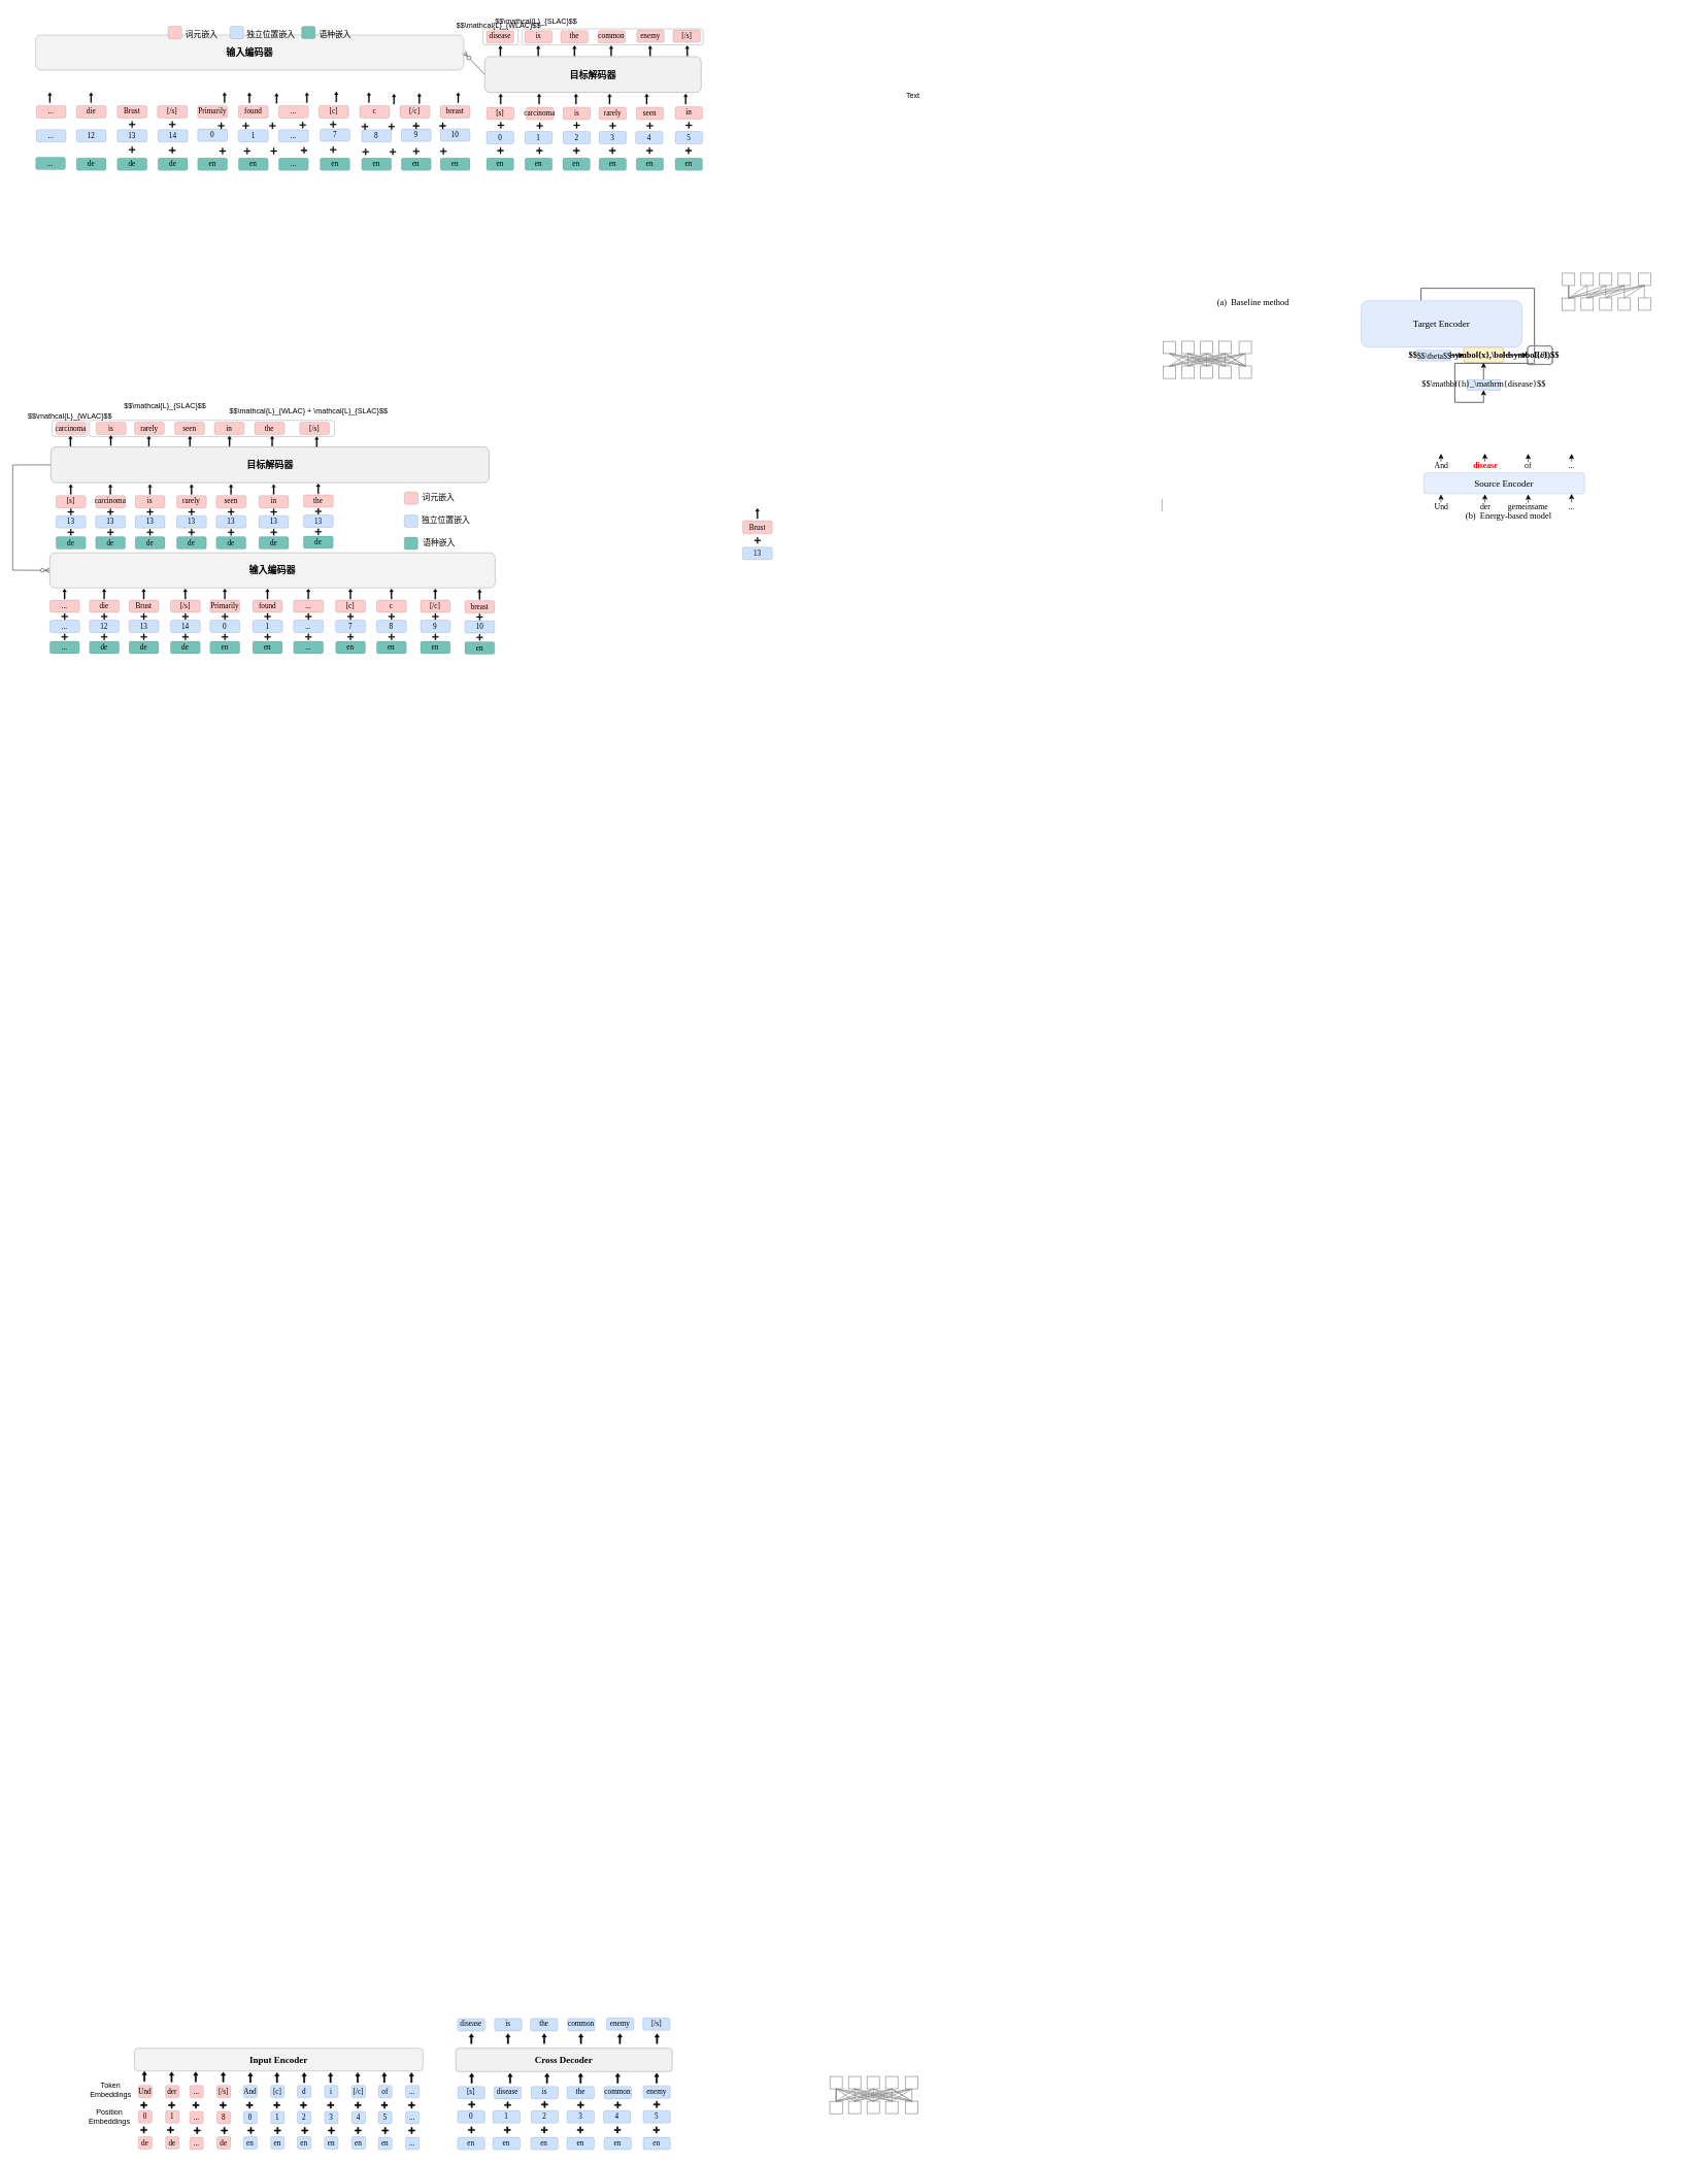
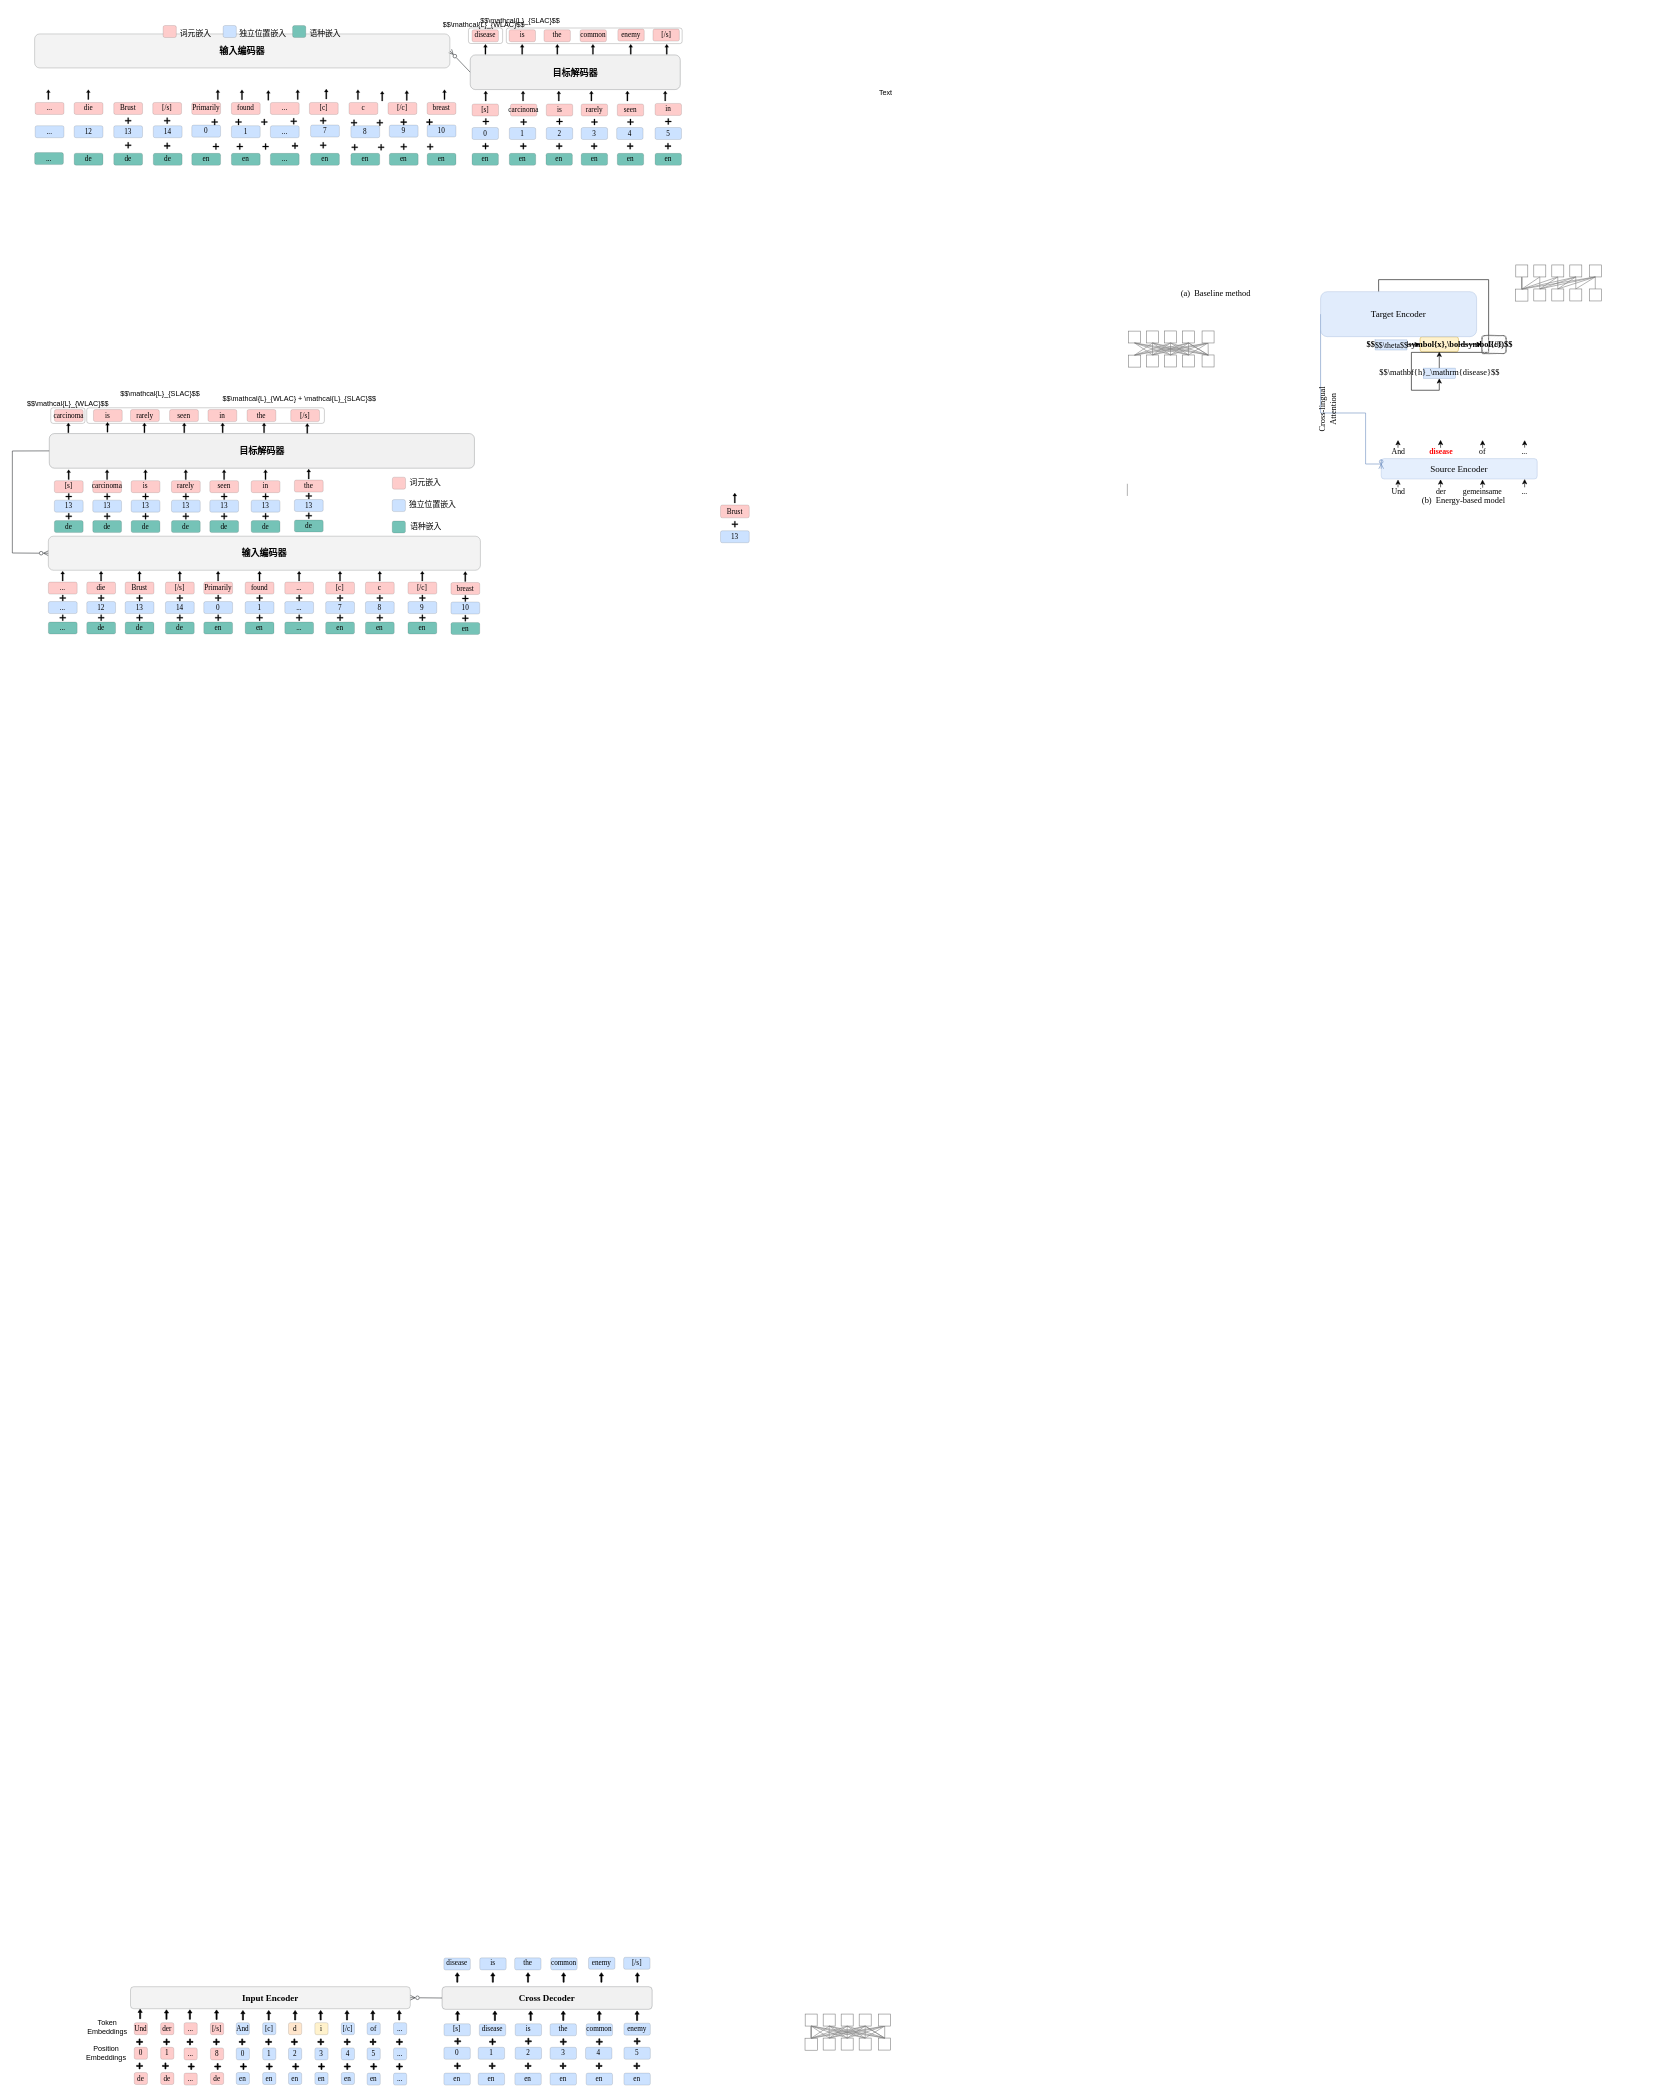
+ <mxCell id="12" style="edgeStyle=orthogonalEdgeStyle;rounded=0;orthogonalLoop=1;jettySize=auto;html=1;exitX=0;exitY=0.5;exitDx=0;exitDy=0;entryX=0;entryY=0.5;entryDx=0;entryDy=0;fontFamily=Times New Roman;fontSize=10;fontColor=#000000;endArrow=ERzeroToMany;endFill=0;fillColor=#dae8fc;strokeColor=#6c8ebf;" parent="1" source="39" target="11" edge="1"><mxGeometry relative="1" as="geometry"><Array as="points"><mxPoint x="2275" y="687.7" /><mxPoint x="2275" y="772.7" /></Array></mxGeometry></mxCell>
+ <mxCell id="13" value="Cross-lingual&lt;br style=&quot;font-size: 14px;&quot;&gt;Attention" style="edgeLabel;html=1;align=center;verticalAlign=middle;resizable=0;points=[];fontSize=14;rotation=-90;labelBackgroundColor=none;fontFamily=Times New Roman;" parent="12" vertex="1" connectable="0"><mxGeometry x="0.008" y="2" relative="1" as="geometry"><mxPoint x="-4" y="-3" as="offset" /></mxGeometry></mxCell>
+ <mxCell id="250" style="rounded=0;orthogonalLoop=1;jettySize=auto;html=1;entryX=1;entryY=0.5;entryDx=0;entryDy=0;fontFamily=Times New Roman;fontSize=10;fontColor=#000000;endArrow=ERzeroToMany;endFill=0;fillColor=#eeeeee;strokeColor=#36393d;exitX=0;exitY=0.5;exitDx=0;exitDy=0;" parent="1" source="285" target="284" edge="1"><mxGeometry relative="1" as="geometry"><mxPoint x="623.13" y="3380" as="sourcePoint" /></mxGeometry></mxCell>
- <mxCell id="257" value="&lt;font style=&quot;font-size: 12px;&quot;&gt;d&lt;/font&gt;" style="rounded=1;whiteSpace=wrap;html=1;fontFamily=Times New Roman;fontSize=2;strokeColor=#000000;rotation=0;container=0;fillColor=#CCE2FF;strokeWidth=0.2;" parent="1" vertex="1"><mxGeometry x="480.13" y="3370" width="22" height="20" as="geometry" /></mxCell>
+ <mxCell id="257" value="&lt;font style=&quot;font-size: 12px;&quot;&gt;d&lt;/font&gt;" style="rounded=1;whiteSpace=wrap;html=1;fontFamily=Times New Roman;fontSize=2;strokeColor=#000000;rotation=0;container=0;fillColor=#ffe6cc;strokeWidth=0.2;" parent="1" vertex="1"><mxGeometry x="480.13" y="3370" width="22" height="20" as="geometry" /></mxCell>
- <mxCell id="258" value="&lt;font style=&quot;font-size: 12px;&quot;&gt;i&lt;br&gt;&lt;/font&gt;" style="rounded=1;whiteSpace=wrap;html=1;fontFamily=Times New Roman;fontSize=2;strokeColor=#000000;rotation=0;container=0;fillColor=#CCE2FF;strokeWidth=0.2;" parent="1" vertex="1"><mxGeometry x="524.13" y="3370" width="22" height="20" as="geometry" /></mxCell>
+ <mxCell id="258" value="&lt;font style=&quot;font-size: 12px;&quot;&gt;i&lt;br&gt;&lt;/font&gt;" style="rounded=1;whiteSpace=wrap;html=1;fontFamily=Times New Roman;fontSize=2;strokeColor=#000000;rotation=0;container=0;fillColor=#fff2cc;strokeWidth=0.2;" parent="1" vertex="1"><mxGeometry x="524.13" y="3370" width="22" height="20" as="geometry" /></mxCell>
